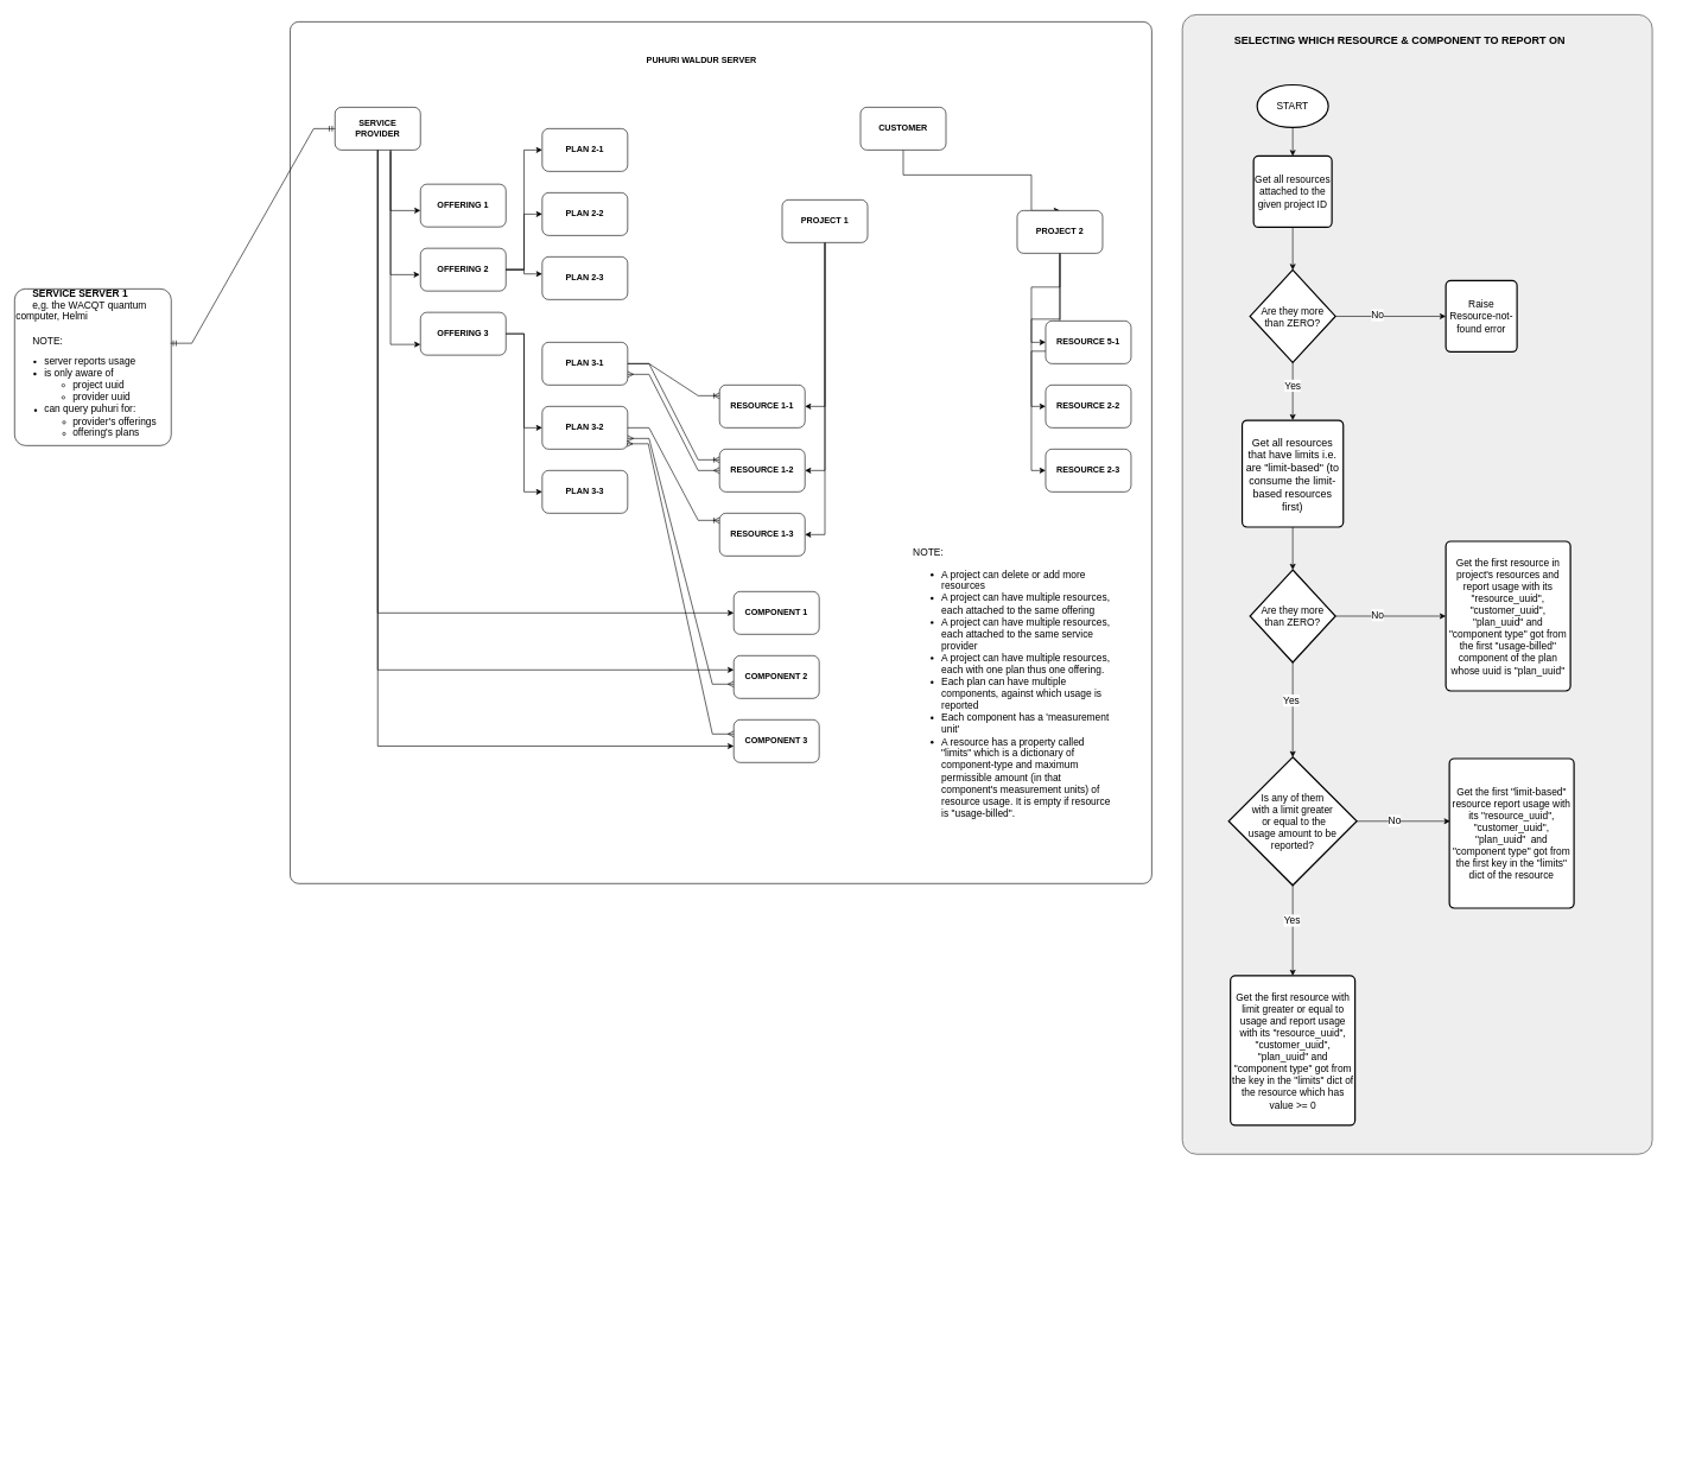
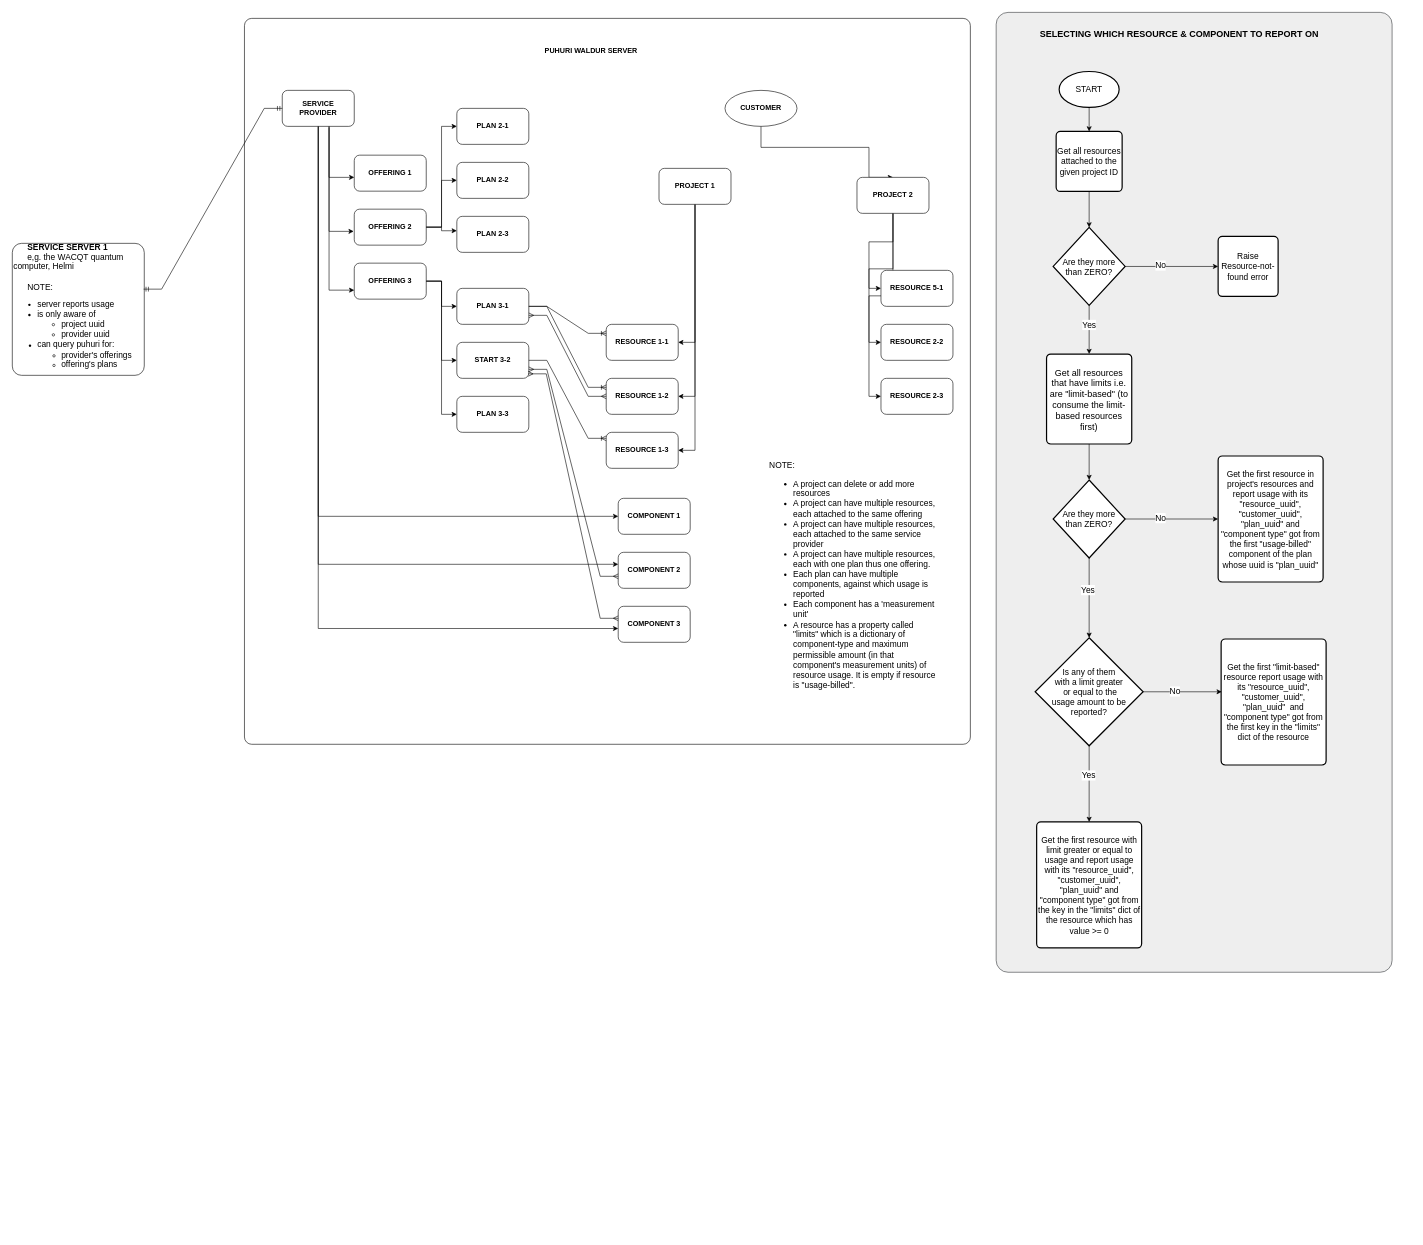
- <mxCell id="37" value="&lt;b&gt;CUSTOMER&lt;/b&gt;" style="rounded=1;whiteSpace=wrap;html=1;" parent="1" vertex="1"><mxGeometry x="1208" y="150" width="120" height="60" as="geometry" /></mxCell>
+ <mxCell id="37" value="&lt;b&gt;CUSTOMER&lt;/b&gt;" style="ellipse;whiteSpace=wrap;html=1;" parent="1" vertex="1"><mxGeometry x="1208" y="150" width="120" height="60" as="geometry" /></mxCell>
+ <mxCell id="34" style="edgeStyle=orthogonalEdgeStyle;rounded=0;orthogonalLoop=1;jettySize=auto;html=1;entryX=0;entryY=0.5;entryDx=0;entryDy=0;" parent="1" source="17" target="22" edge="1"><mxGeometry relative="1" as="geometry" /></mxCell>
- <mxCell id="24" value="&lt;b style=&quot;border-color: var(--border-color);&quot;&gt;PLAN 3-2&lt;/b&gt;" style="rounded=1;whiteSpace=wrap;html=1;" parent="21" vertex="1"><mxGeometry y="90" width="120" height="60" as="geometry" /></mxCell>
+ <mxCell id="24" value="&lt;b style=&quot;border-color: var(--border-color);&quot;&gt;START 3-2&lt;/b&gt;" style="rounded=1;whiteSpace=wrap;html=1;" parent="21" vertex="1"><mxGeometry y="90" width="120" height="60" as="geometry" /></mxCell>
